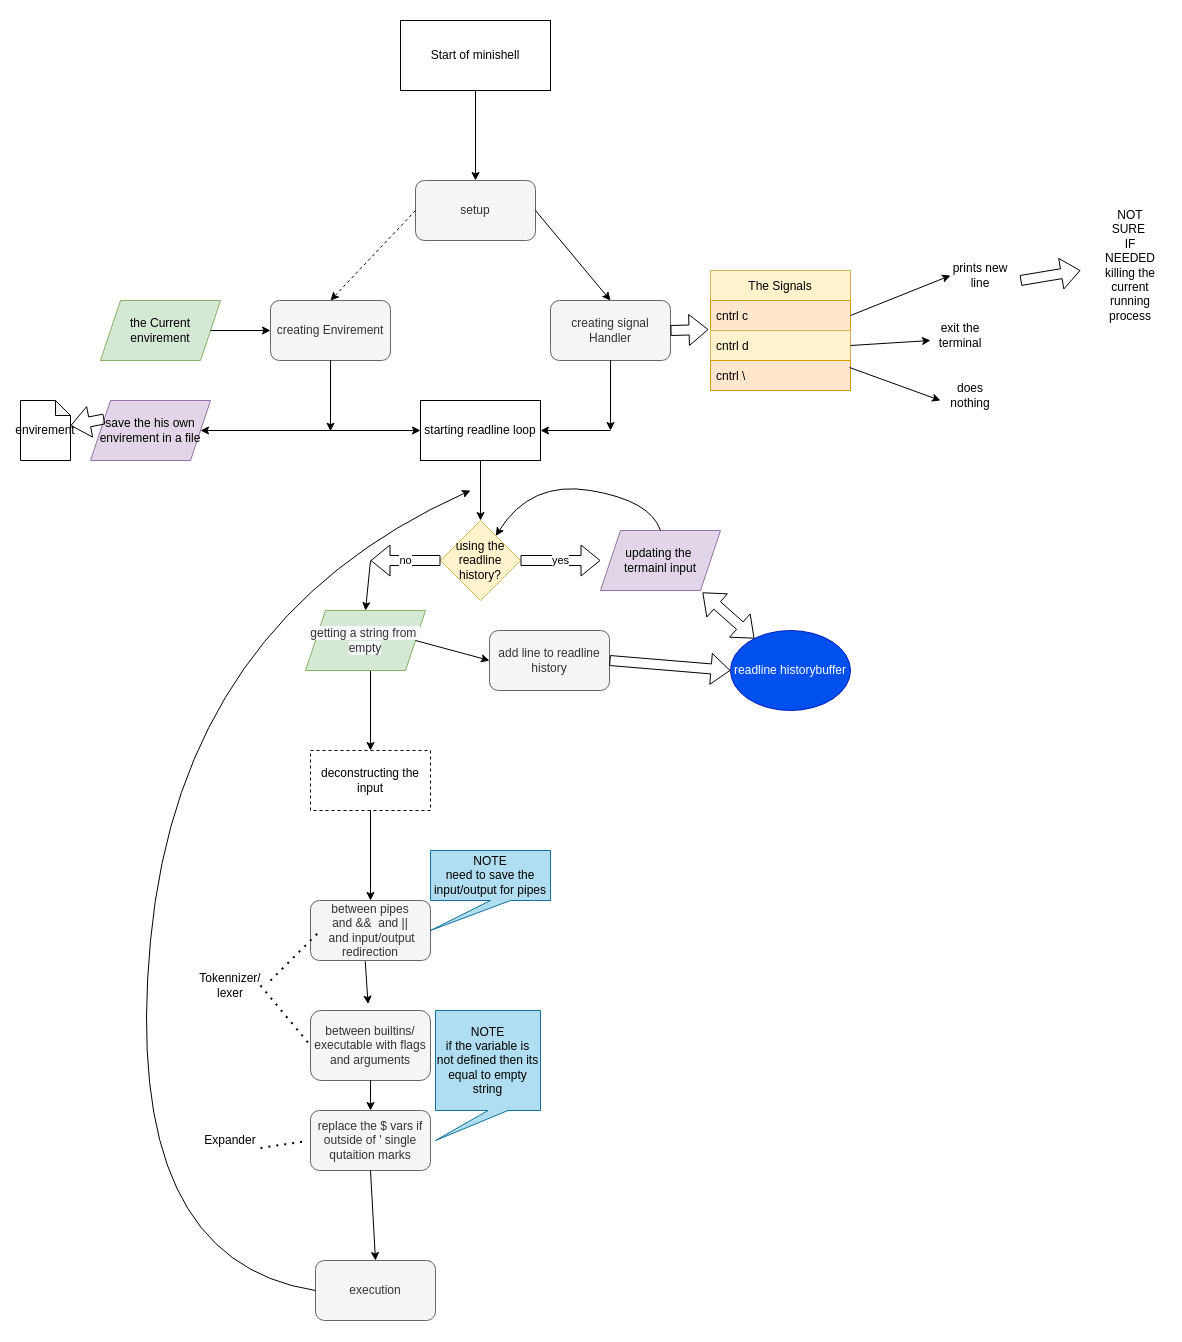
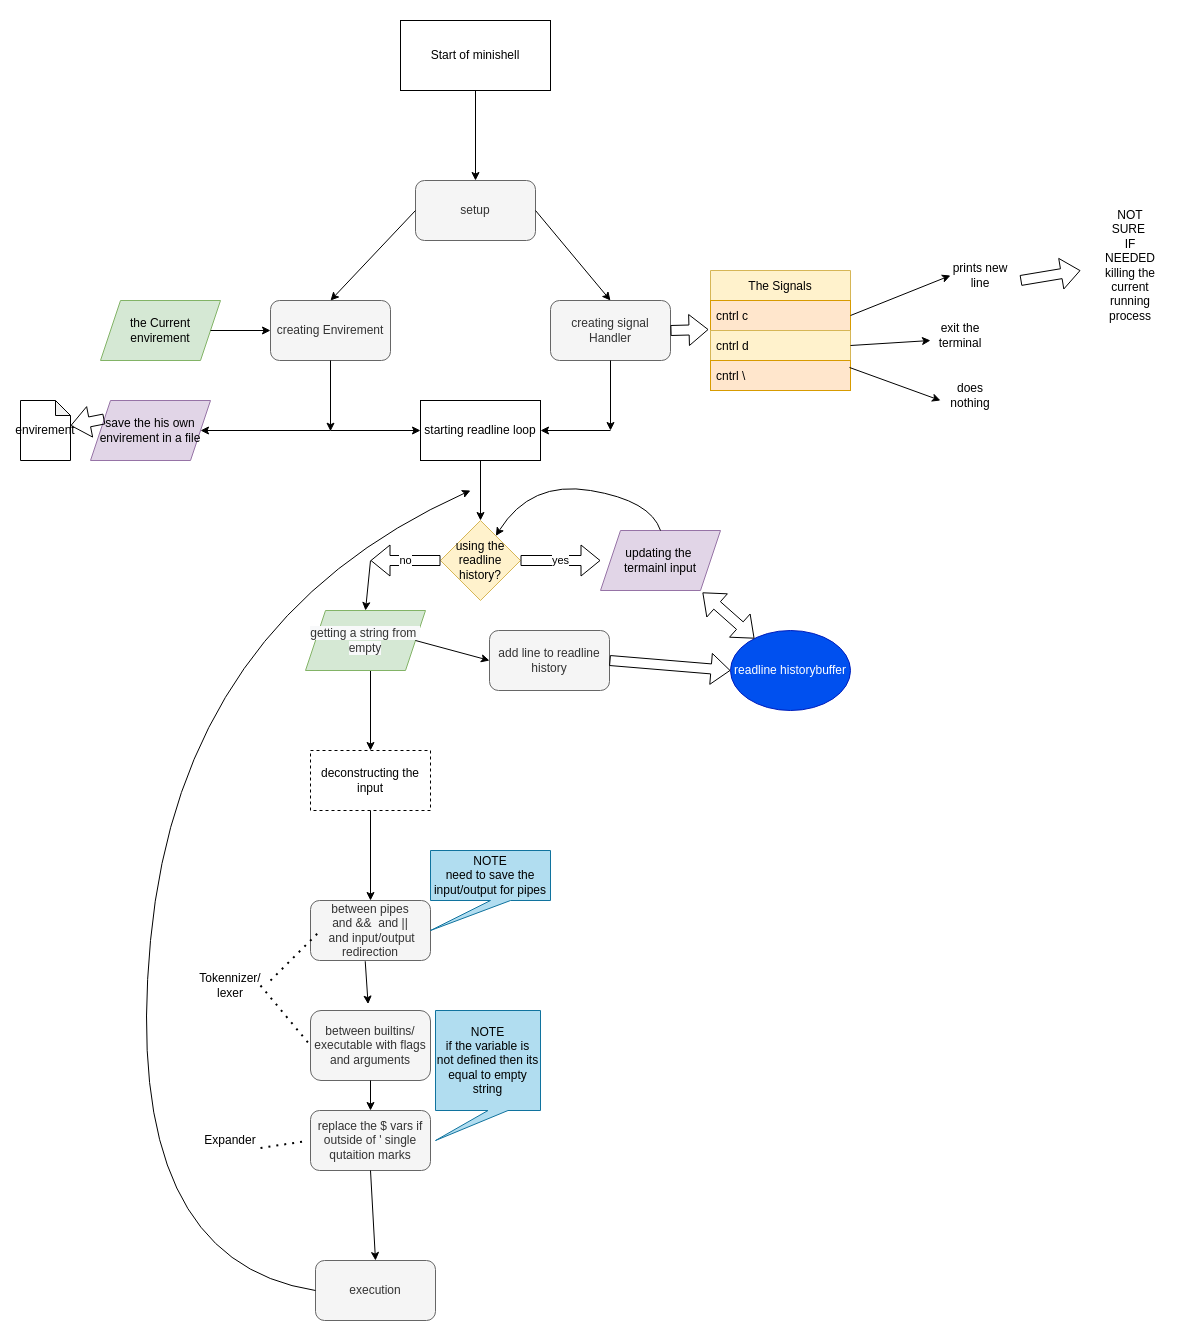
- <mxCell id="9" value="" style="endArrow=classic;html=1;entryX=0.5;entryY=0;entryDx=0;entryDy=0;exitX=0;exitY=0.5;exitDx=0;exitDy=0;dashed=1;" edge="1" parent="1" source="4" target="6"><mxGeometry width="50" height="50" relative="1" as="geometry"><mxPoint x="330" y="290" as="sourcePoint" /><mxPoint x="380" y="240" as="targetPoint" /></mxGeometry></mxCell>
+ <mxCell id="9" value="" style="endArrow=classic;html=1;entryX=0.5;entryY=0;entryDx=0;entryDy=0;exitX=0;exitY=0.5;exitDx=0;exitDy=0;" edge="1" parent="1" source="4" target="6"><mxGeometry width="50" height="50" relative="1" as="geometry"><mxPoint x="330" y="290" as="sourcePoint" /><mxPoint x="380" y="240" as="targetPoint" /></mxGeometry></mxCell>
